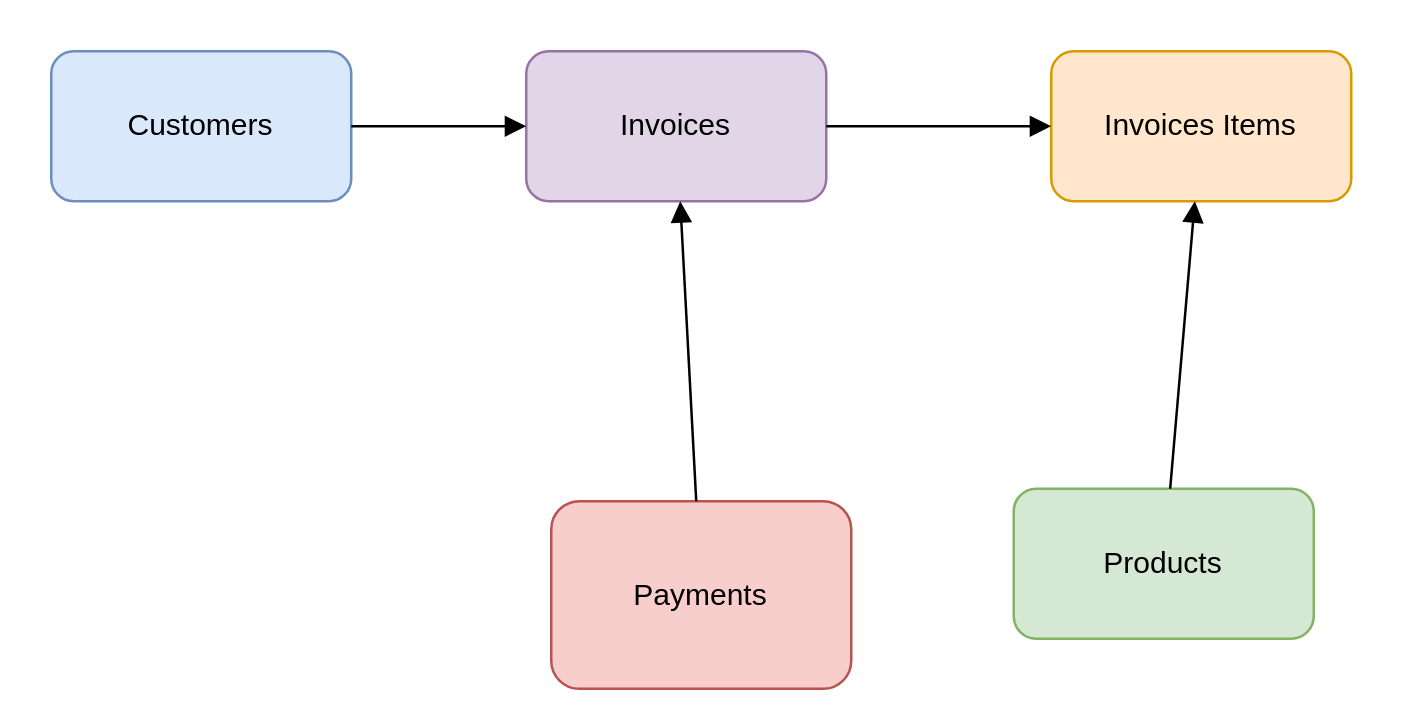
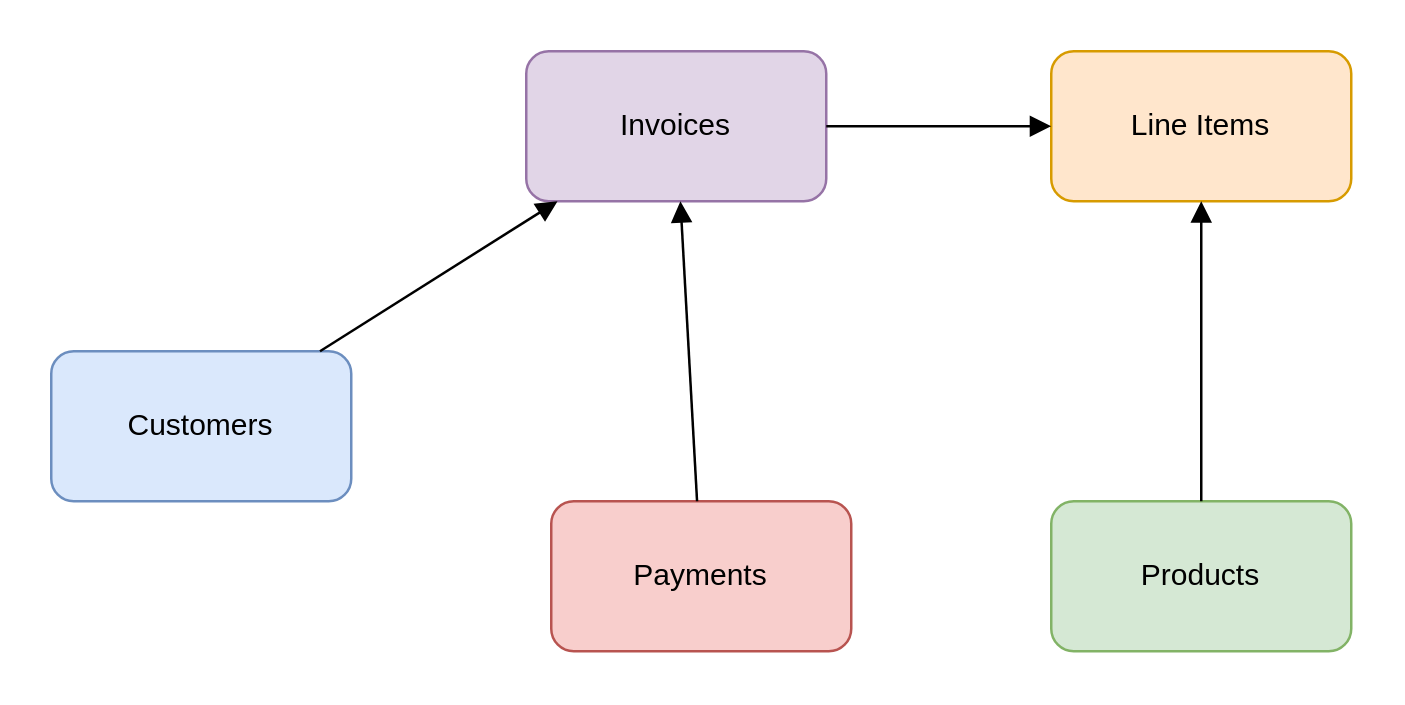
- <mxCell id="2" value="Customers" style="rounded=1;whiteSpace=wrap;html=1;fillColor=#DAE8FC;strokeColor=#6C8EBF;" vertex="1" parent="1"><mxGeometry x="20" y="20" width="120" height="60" as="geometry" /></mxCell>
+ <mxCell id="2" value="Customers" style="rounded=1;whiteSpace=wrap;html=1;fillColor=#DAE8FC;strokeColor=#6C8EBF;" vertex="1" parent="1"><mxGeometry x="20" y="140" width="120" height="60" as="geometry" /></mxCell>
- <mxCell id="4" value="Invoices Items" style="rounded=1;whiteSpace=wrap;html=1;fillColor=#FFE6CC;strokeColor=#D79B00;" vertex="1" parent="1"><mxGeometry x="420" y="20" width="120" height="60" as="geometry" /></mxCell>
+ <mxCell id="4" value="Line Items" style="rounded=1;whiteSpace=wrap;html=1;fillColor=#FFE6CC;strokeColor=#D79B00;" vertex="1" parent="1"><mxGeometry x="420" y="20" width="120" height="60" as="geometry" /></mxCell>
- <mxCell id="5" value="Products" style="rounded=1;whiteSpace=wrap;html=1;fillColor=#D5E8D4;strokeColor=#82B366;" vertex="1" parent="1"><mxGeometry x="405" y="195" width="120" height="60" as="geometry" /></mxCell>
+ <mxCell id="5" value="Products" style="rounded=1;whiteSpace=wrap;html=1;fillColor=#D5E8D4;strokeColor=#82B366;" vertex="1" parent="1"><mxGeometry x="420" y="200" width="120" height="60" as="geometry" /></mxCell>
- <mxCell id="6" value="Payments" style="rounded=1;whiteSpace=wrap;html=1;fillColor=#F8CECC;strokeColor=#B85450;" vertex="1" parent="1"><mxGeometry x="220" y="200" width="120" height="75" as="geometry" /></mxCell>
+ <mxCell id="6" value="Payments" style="rounded=1;whiteSpace=wrap;html=1;fillColor=#F8CECC;strokeColor=#B85450;" vertex="1" parent="1"><mxGeometry x="220" y="200" width="120" height="60" as="geometry" /></mxCell>
